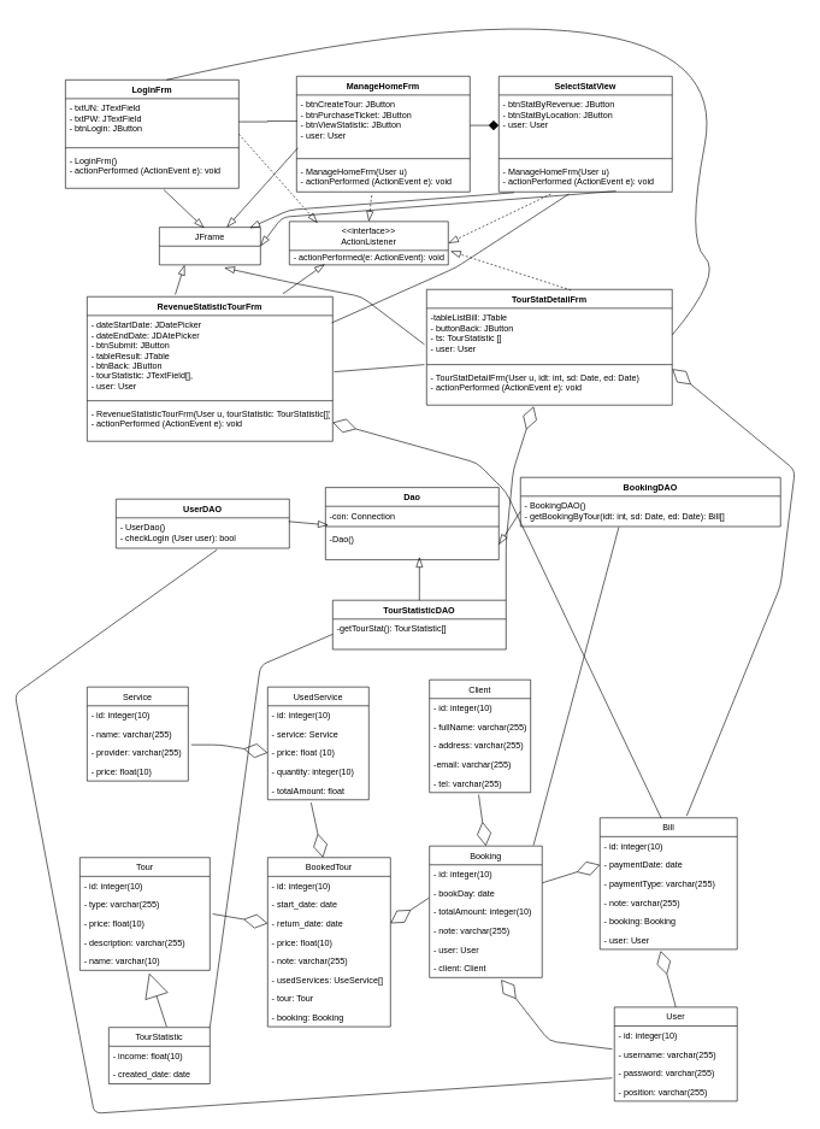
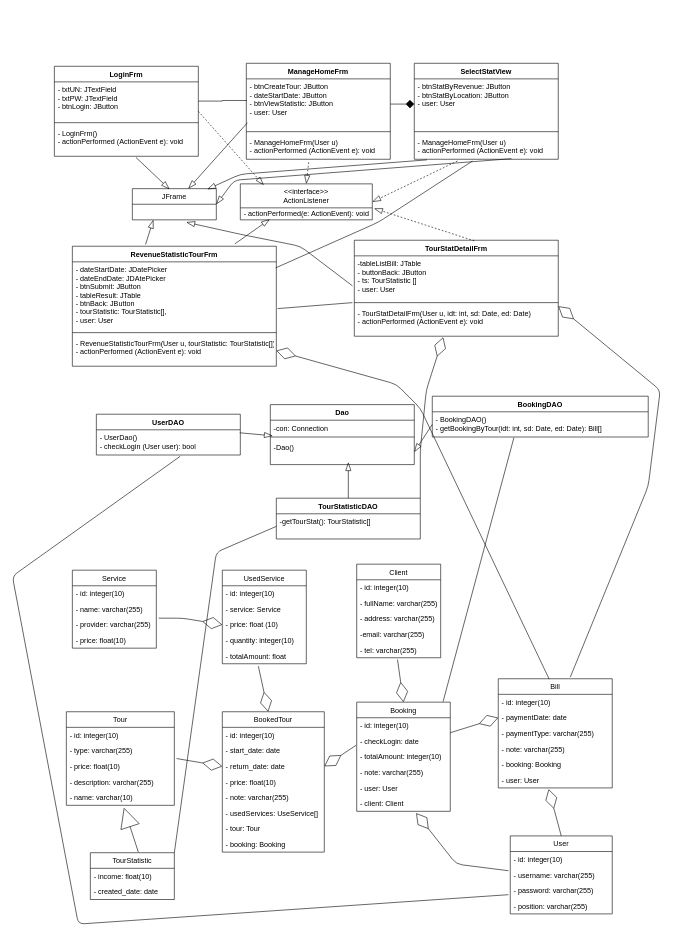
- <mxCell id="40" value="" style="curved=1;endArrow=none;html=1;endSize=12;strokeWidth=1;exitX=1;exitY=0.5;exitDx=0;exitDy=0;entryX=0.583;entryY=0;entryDx=0;entryDy=0;entryPerimeter=0;endFill=0;" edge="1" parent="1" source="18" target="2"><mxGeometry width="50" height="50" relative="1" as="geometry"><mxPoint x="950" y="380" as="sourcePoint" /><mxPoint x="1000" y="330" as="targetPoint" /><Array as="points"><mxPoint x="1000" y="380" /><mxPoint x="950" y="330" /><mxPoint x="1000" y="70" /><mxPoint x="620" y="20" /></Array></mxGeometry></mxCell>
- <mxCell id="7" value="- btnCreateTour: JButton&#10;- btnPurchaseTicket: JButton&#10;- btnViewStatistic: JButton&#10;- user: User" style="text;strokeColor=none;fillColor=none;align=left;verticalAlign=top;spacingLeft=4;spacingRight=4;overflow=hidden;rotatable=0;points=[[0,0.5],[1,0.5]];portConstraint=eastwest;" vertex="1" parent="6"><mxGeometry y="26" width="240" height="84" as="geometry" /></mxCell>
+ <mxCell id="7" value="- btnCreateTour: JButton&#10;- dateStartDate: JButton&#10;- btnViewStatistic: JButton&#10;- user: User" style="text;strokeColor=none;fillColor=none;align=left;verticalAlign=top;spacingLeft=4;spacingRight=4;overflow=hidden;rotatable=0;points=[[0,0.5],[1,0.5]];portConstraint=eastwest;" vertex="1" parent="6"><mxGeometry y="26" width="240" height="84" as="geometry" /></mxCell>
- <mxCell id="22" value="- dateStartDate: JDatePicker&#10;- dateEndDate: JDAtePicker&#10;- btnSubmit: JButton&#10;- tableResult: JTable&#10;- btnBack: JButton&#10;- tourStatistic: JTextField[],&#10;- user: User" style="text;strokeColor=none;fillColor=none;align=left;verticalAlign=top;spacingLeft=4;spacingRight=4;overflow=hidden;rotatable=0;points=[[0,0.5],[1,0.5]];portConstraint=eastwest;" vertex="1" parent="21"><mxGeometry y="26" width="340" height="114" as="geometry" /></mxCell>
+ <mxCell id="22" value="- dateStartDate: JDatePicker&#10;- dateEndDate: JDAtePicker&#10;- btnSubmit: JButton&#10;- tableResult: JTable&#10;- btnBack: JButton&#10;- tourStatistic: TourStatistic[],&#10;- user: User" style="text;strokeColor=none;fillColor=none;align=left;verticalAlign=top;spacingLeft=4;spacingRight=4;overflow=hidden;rotatable=0;points=[[0,0.5],[1,0.5]];portConstraint=eastwest;" vertex="1" parent="21"><mxGeometry y="26" width="340" height="114" as="geometry" /></mxCell>
- <mxCell id="62" value="- bookDay: date" style="text;strokeColor=none;fillColor=none;align=left;verticalAlign=top;spacingLeft=4;spacingRight=4;overflow=hidden;rotatable=0;points=[[0,0.5],[1,0.5]];portConstraint=eastwest;" vertex="1" parent="60"><mxGeometry y="52" width="156" height="26" as="geometry" /></mxCell>
+ <mxCell id="62" value="- checkLogin: date" style="text;strokeColor=none;fillColor=none;align=left;verticalAlign=top;spacingLeft=4;spacingRight=4;overflow=hidden;rotatable=0;points=[[0,0.5],[1,0.5]];portConstraint=eastwest;" vertex="1" parent="60"><mxGeometry y="52" width="156" height="26" as="geometry" /></mxCell>
